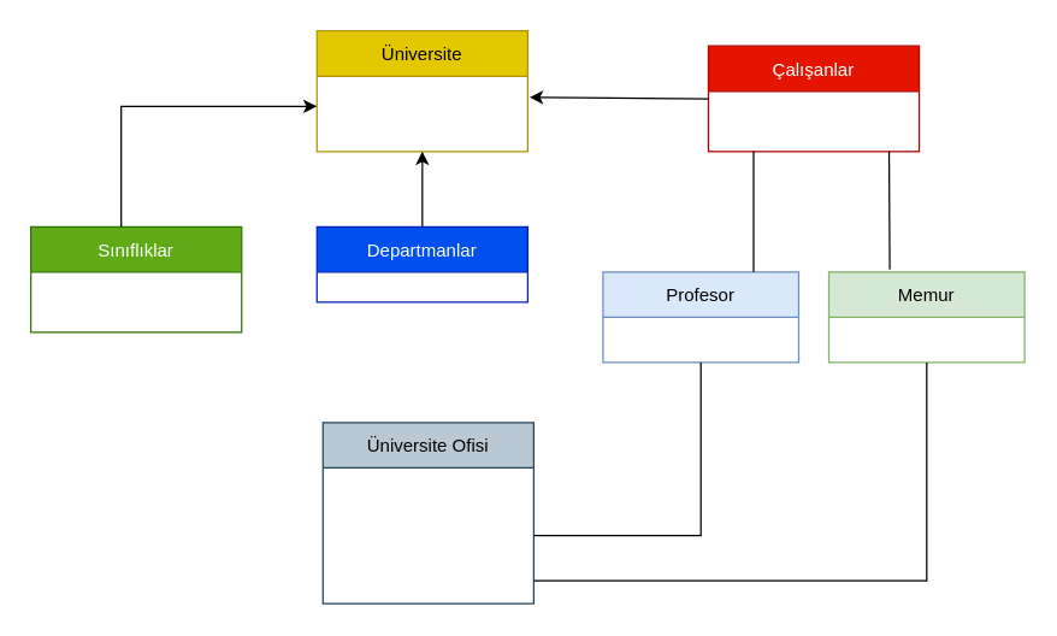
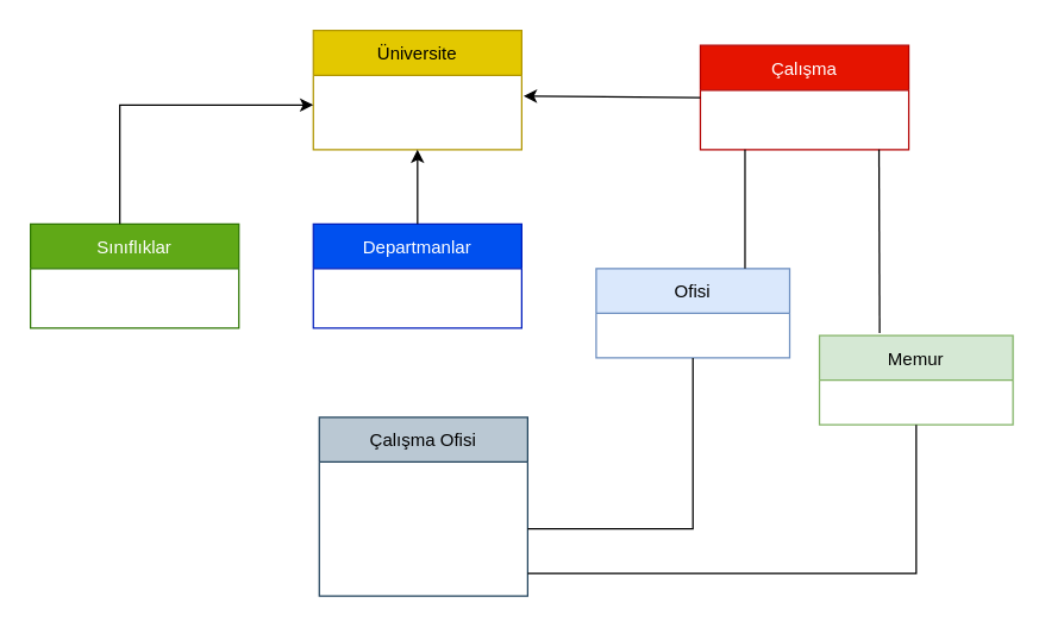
- <mxCell id="6" value="Çalışanlar" style="swimlane;fontStyle=0;childLayout=stackLayout;horizontal=1;startSize=30;horizontalStack=0;resizeParent=1;resizeParentMax=0;resizeLast=0;collapsible=1;marginBottom=0;sketch=0;shadow=0;fillColor=#e51400;strokeColor=#B20000;fontColor=#ffffff;" vertex="1" parent="1"><mxGeometry x="470" y="30" width="140" height="70" as="geometry"><mxRectangle x="90" y="150" width="90" height="30" as="alternateBounds" /></mxGeometry></mxCell>
+ <mxCell id="6" value="Çalışma" style="swimlane;fontStyle=0;childLayout=stackLayout;horizontal=1;startSize=30;horizontalStack=0;resizeParent=1;resizeParentMax=0;resizeLast=0;collapsible=1;marginBottom=0;sketch=0;shadow=0;fillColor=#e51400;strokeColor=#B20000;fontColor=#ffffff;" vertex="1" parent="1"><mxGeometry x="470" y="30" width="140" height="70" as="geometry"><mxRectangle x="90" y="150" width="90" height="30" as="alternateBounds" /></mxGeometry></mxCell>
- <mxCell id="5" value="Departmanlar" style="swimlane;fontStyle=0;childLayout=stackLayout;horizontal=1;startSize=30;horizontalStack=0;resizeParent=1;resizeParentMax=0;resizeLast=0;collapsible=1;marginBottom=0;sketch=0;shadow=0;fillColor=#0050ef;fontColor=#ffffff;strokeColor=#001DBC;" vertex="1" parent="1"><mxGeometry x="210" y="150" width="140" height="50" as="geometry"><mxRectangle x="90" y="150" width="90" height="30" as="alternateBounds" /></mxGeometry></mxCell>
+ <mxCell id="5" value="Departmanlar" style="swimlane;fontStyle=0;childLayout=stackLayout;horizontal=1;startSize=30;horizontalStack=0;resizeParent=1;resizeParentMax=0;resizeLast=0;collapsible=1;marginBottom=0;sketch=0;shadow=0;fillColor=#0050ef;fontColor=#ffffff;strokeColor=#001DBC;" vertex="1" parent="1"><mxGeometry x="210" y="150" width="140" height="70" as="geometry"><mxRectangle x="90" y="150" width="90" height="30" as="alternateBounds" /></mxGeometry></mxCell>
- <mxCell id="7" value="Profesor" style="swimlane;fontStyle=0;childLayout=stackLayout;horizontal=1;startSize=30;horizontalStack=0;resizeParent=1;resizeParentMax=0;resizeLast=0;collapsible=1;marginBottom=0;shadow=0;sketch=0;fillColor=#dae8fc;strokeColor=#6c8ebf;" vertex="1" parent="1"><mxGeometry x="400" y="180" width="130" height="60" as="geometry" /></mxCell>
+ <mxCell id="7" value="Ofisi" style="swimlane;fontStyle=0;childLayout=stackLayout;horizontal=1;startSize=30;horizontalStack=0;resizeParent=1;resizeParentMax=0;resizeLast=0;collapsible=1;marginBottom=0;shadow=0;sketch=0;fillColor=#dae8fc;strokeColor=#6c8ebf;" vertex="1" parent="1"><mxGeometry x="400" y="180" width="130" height="60" as="geometry" /></mxCell>
- <mxCell id="8" value="Memur" style="swimlane;fontStyle=0;childLayout=stackLayout;horizontal=1;startSize=30;horizontalStack=0;resizeParent=1;resizeParentMax=0;resizeLast=0;collapsible=1;marginBottom=0;shadow=0;sketch=0;fillColor=#d5e8d4;strokeColor=#82b366;" vertex="1" parent="1"><mxGeometry x="550" y="180" width="130" height="60" as="geometry" /></mxCell>
+ <mxCell id="8" value="Memur" style="swimlane;fontStyle=0;childLayout=stackLayout;horizontal=1;startSize=30;horizontalStack=0;resizeParent=1;resizeParentMax=0;resizeLast=0;collapsible=1;marginBottom=0;shadow=0;sketch=0;fillColor=#d5e8d4;strokeColor=#82b366;" vertex="1" parent="1"><mxGeometry x="550" y="225" width="130" height="60" as="geometry" /></mxCell>
- <mxCell id="12" value="Üniversite Ofisi" style="swimlane;fontStyle=0;childLayout=stackLayout;horizontal=1;startSize=30;horizontalStack=0;resizeParent=1;resizeParentMax=0;resizeLast=0;collapsible=1;marginBottom=0;shadow=0;sketch=0;fillColor=#bac8d3;strokeColor=#23445d;" vertex="1" parent="1"><mxGeometry x="214" y="280" width="140" height="120" as="geometry" /></mxCell>
+ <mxCell id="12" value="Çalışma Ofisi" style="swimlane;fontStyle=0;childLayout=stackLayout;horizontal=1;startSize=30;horizontalStack=0;resizeParent=1;resizeParentMax=0;resizeLast=0;collapsible=1;marginBottom=0;shadow=0;sketch=0;fillColor=#bac8d3;strokeColor=#23445d;" vertex="1" parent="1"><mxGeometry x="214" y="280" width="140" height="120" as="geometry" /></mxCell>
